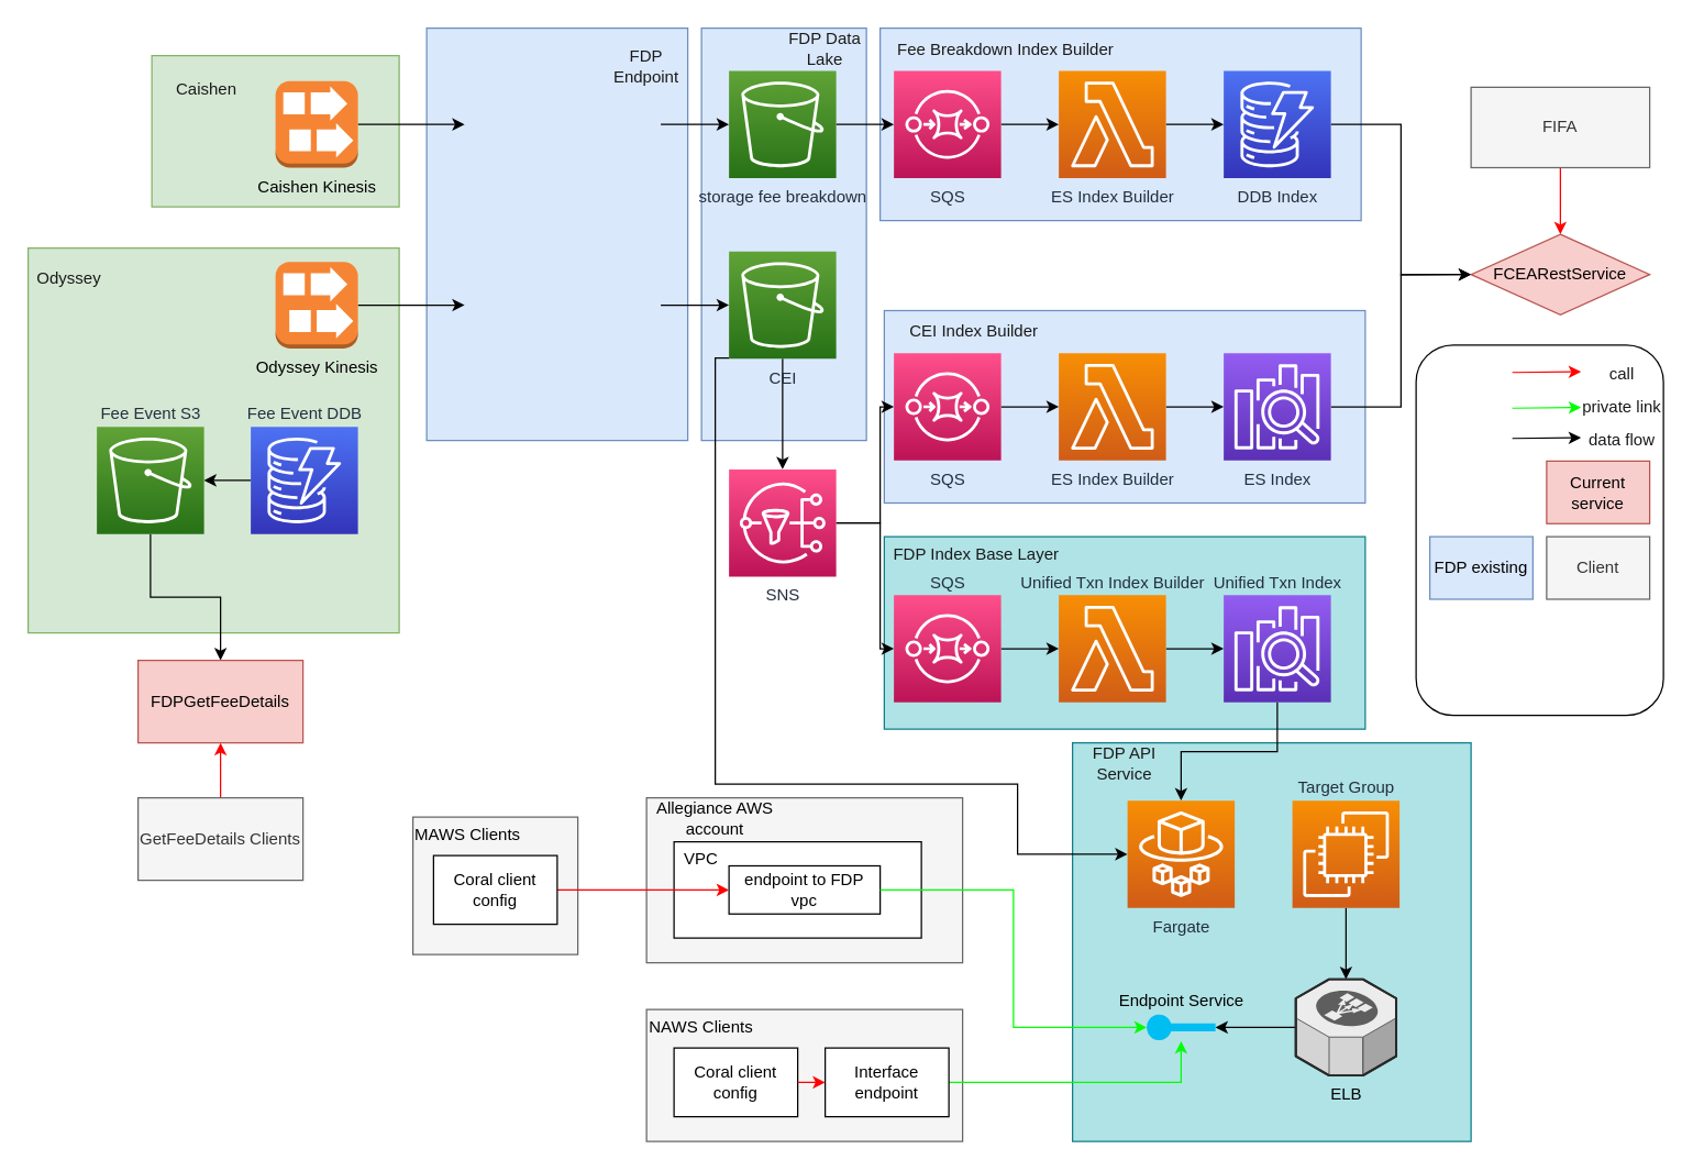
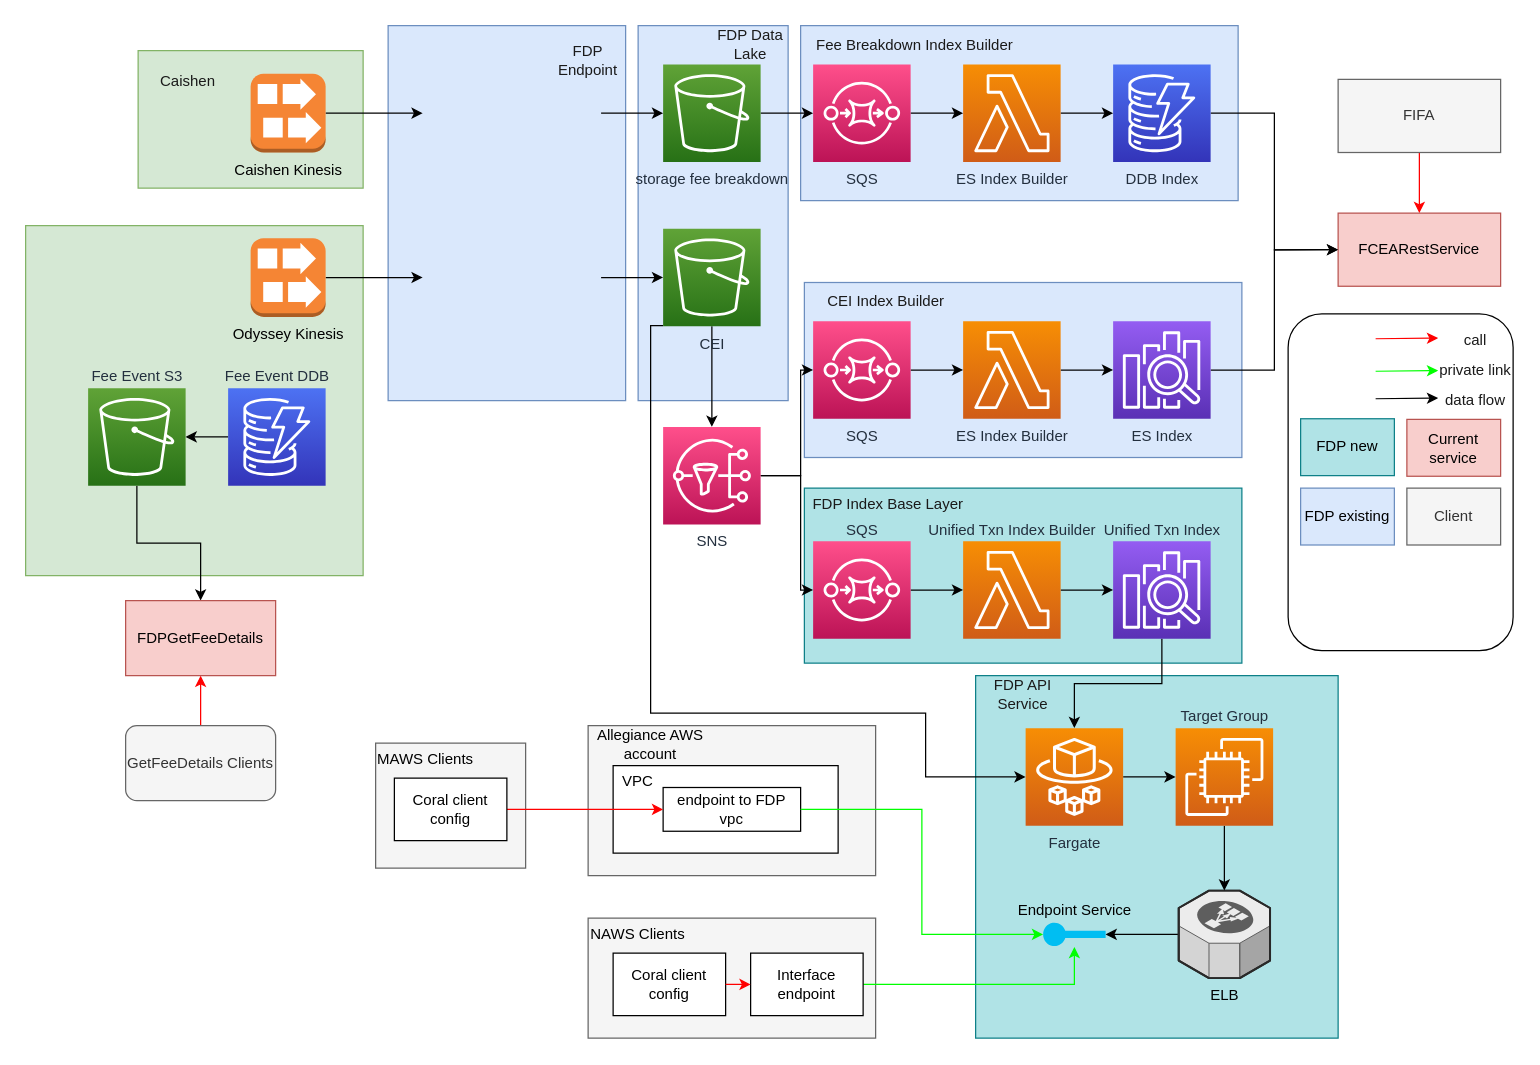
- <mxCell id="33" value="FCEARestService" style="rhombus;whiteSpace=wrap;html=1;fillColor=#f8cecc;strokeColor=#b85450;" vertex="1" parent="1"><mxGeometry x="1070" y="170" width="130" height="58.5" as="geometry" /></mxCell>
+ <mxCell id="33" value="FCEARestService" style="rounded=0;whiteSpace=wrap;html=1;fillColor=#f8cecc;strokeColor=#b85450;" vertex="1" parent="1"><mxGeometry x="1070" y="170" width="130" height="58.5" as="geometry" /></mxCell>
- <mxCell id="76" value="Odyssey" style="text;html=1;strokeColor=none;fillColor=none;align=center;verticalAlign=middle;whiteSpace=wrap;rounded=0;fontColor=#1A1A1A;" vertex="1" parent="1"><mxGeometry x="20" y="186.5" width="60" height="30" as="geometry" /></mxCell>
+ <mxCell id="86" value="FDP new" style="rounded=0;whiteSpace=wrap;html=1;fillColor=#b0e3e6;strokeColor=#0e8088;" vertex="1" parent="1"><mxGeometry x="1040" y="334.5" width="75" height="45.5" as="geometry" /></mxCell>
- <mxCell id="79" value="GetFeeDetails Clients" style="rounded=0;whiteSpace=wrap;html=1;fontColor=#333333;fillColor=#f5f5f5;strokeColor=#666666;" vertex="1" parent="1"><mxGeometry x="100" y="580" width="120" height="60" as="geometry" /></mxCell>
+ <mxCell id="79" value="GetFeeDetails Clients" style="whiteSpace=wrap;html=1;fontColor=#333333;fillColor=#f5f5f5;strokeColor=#666666;rounded=1;" vertex="1" parent="1"><mxGeometry x="100" y="580" width="120" height="60" as="geometry" /></mxCell>
+ <mxCell id="51" style="edgeStyle=orthogonalEdgeStyle;rounded=0;orthogonalLoop=1;jettySize=auto;html=1;entryX=0;entryY=0.5;entryDx=0;entryDy=0;entryPerimeter=0;" edge="1" parent="1" source="52" target="57"><mxGeometry relative="1" as="geometry" /></mxCell>
